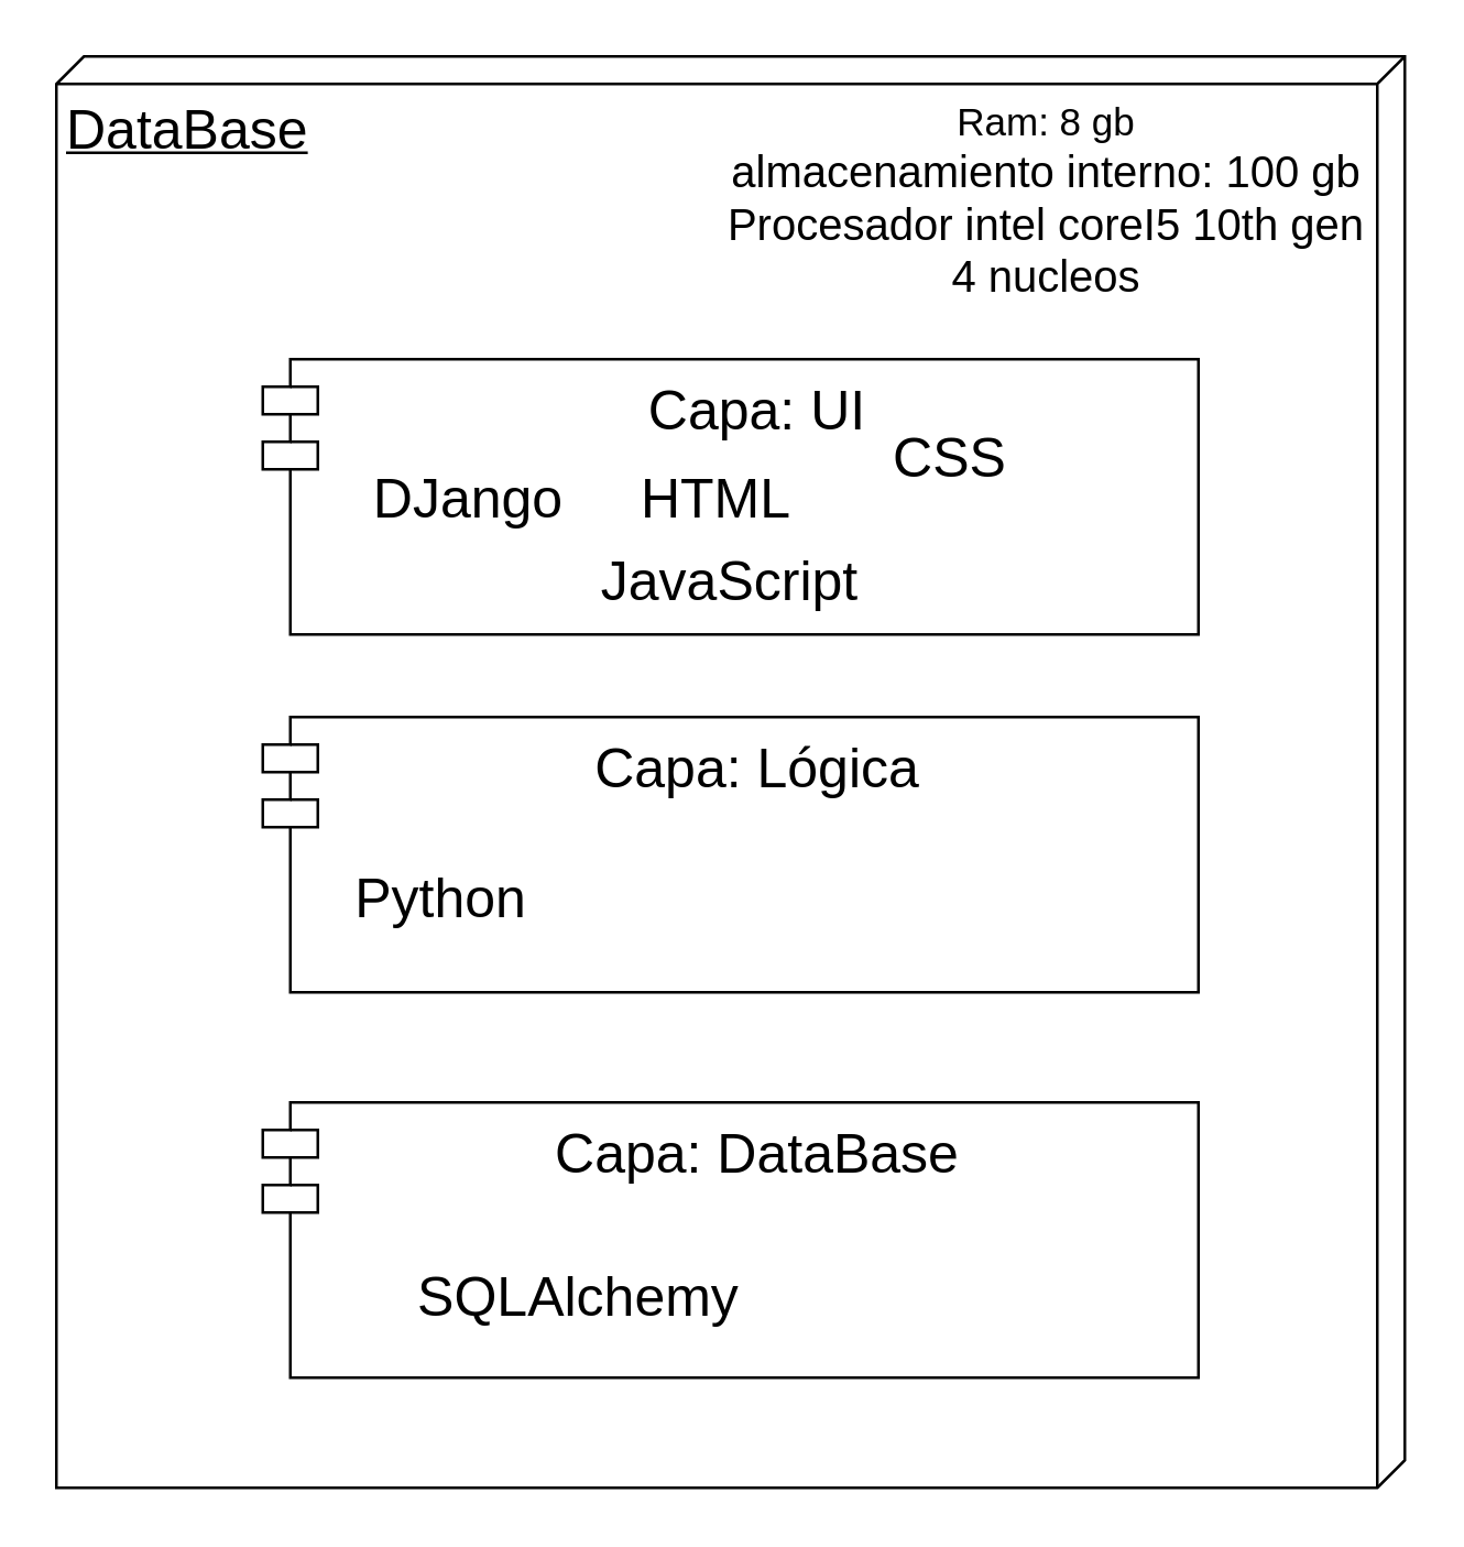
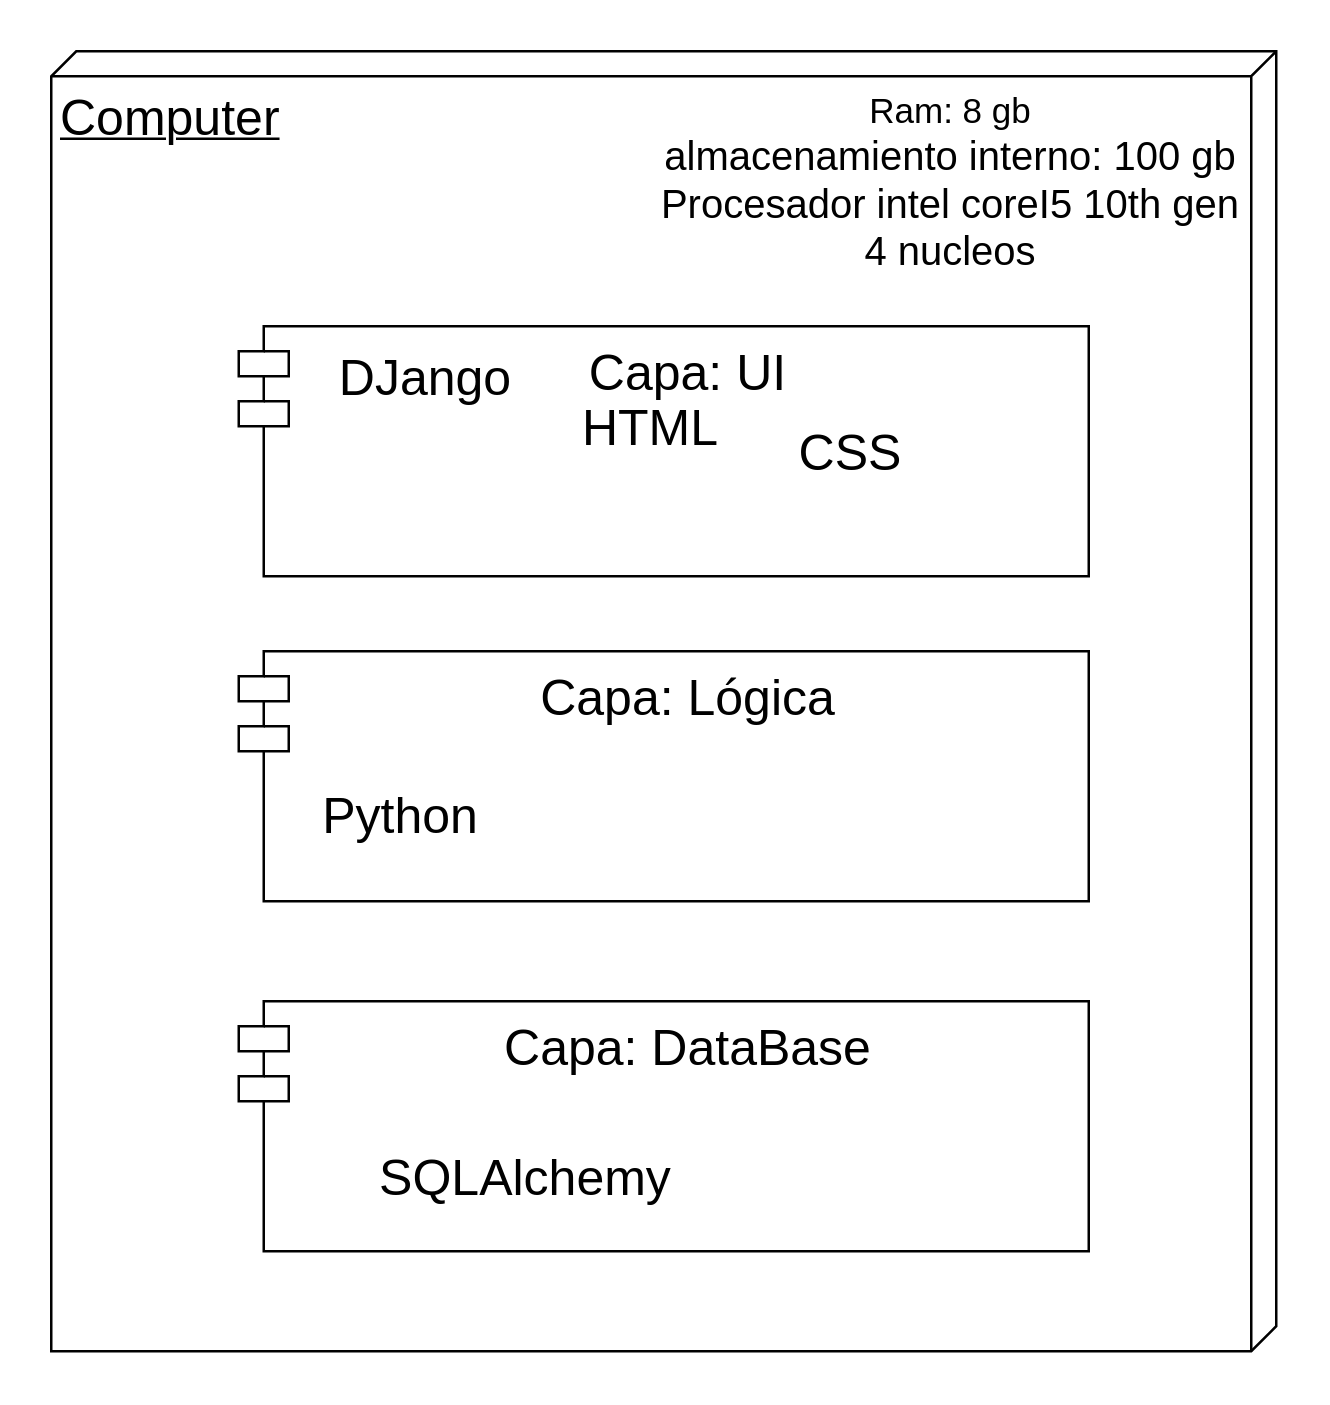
- <mxCell id="2" value="&lt;font style=&quot;font-size: 20px;&quot;&gt;DataBase&lt;/font&gt;" style="verticalAlign=top;align=left;spacingTop=8;spacingLeft=2;spacingRight=12;shape=cube;size=10;direction=south;fontStyle=4;html=1;whiteSpace=wrap;" parent="1" vertex="1"><mxGeometry x="20" y="20" width="490" height="520" as="geometry" /></mxCell>
+ <mxCell id="2" value="&lt;font style=&quot;font-size: 20px;&quot;&gt;Computer&lt;/font&gt;" style="verticalAlign=top;align=left;spacingTop=8;spacingLeft=2;spacingRight=12;shape=cube;size=10;direction=south;fontStyle=4;html=1;whiteSpace=wrap;" parent="1" vertex="1"><mxGeometry x="20" y="20" width="490" height="520" as="geometry" /></mxCell>
- <mxCell id="11" value="&lt;font style=&quot;font-size: 20px;&quot;&gt;CSS&lt;/font&gt;" style="text;html=1;align=center;verticalAlign=middle;whiteSpace=wrap;rounded=0;" vertex="1" parent="1"><mxGeometry x="315" y="150" width="60" height="30" as="geometry" /></mxCell>
+ <mxCell id="11" value="&lt;font style=&quot;font-size: 20px;&quot;&gt;CSS&lt;/font&gt;" style="text;html=1;align=center;verticalAlign=middle;whiteSpace=wrap;rounded=0;" vertex="1" parent="1"><mxGeometry x="310" y="165" width="60" height="30" as="geometry" /></mxCell>
- <mxCell id="8" value="&lt;font style=&quot;font-size: 20px;&quot;&gt;DJango&lt;/font&gt;" style="text;html=1;align=center;verticalAlign=middle;whiteSpace=wrap;rounded=0;" parent="1" vertex="1"><mxGeometry x="140" y="165" width="60" height="30" as="geometry" /></mxCell>
+ <mxCell id="8" value="&lt;font style=&quot;font-size: 20px;&quot;&gt;DJango&lt;/font&gt;" style="text;html=1;align=center;verticalAlign=middle;whiteSpace=wrap;rounded=0;" parent="1" vertex="1"><mxGeometry x="140" y="135" width="60" height="30" as="geometry" /></mxCell>
- <mxCell id="10" value="&lt;font style=&quot;font-size: 20px;&quot;&gt;HTML&lt;/font&gt;" style="text;html=1;align=center;verticalAlign=middle;whiteSpace=wrap;rounded=0;" vertex="1" parent="1"><mxGeometry x="230" y="165" width="60" height="30" as="geometry" /></mxCell>
+ <mxCell id="10" value="&lt;font style=&quot;font-size: 20px;&quot;&gt;HTML&lt;/font&gt;" style="text;html=1;align=center;verticalAlign=middle;whiteSpace=wrap;rounded=0;" vertex="1" parent="1"><mxGeometry x="230" y="155" width="60" height="30" as="geometry" /></mxCell>
- <mxCell id="12" value="&lt;font style=&quot;font-size: 20px;&quot;&gt;JavaScript&lt;/font&gt;" style="text;html=1;align=center;verticalAlign=middle;whiteSpace=wrap;rounded=0;" vertex="1" parent="1"><mxGeometry x="235" y="195" width="60" height="30" as="geometry" /></mxCell>
